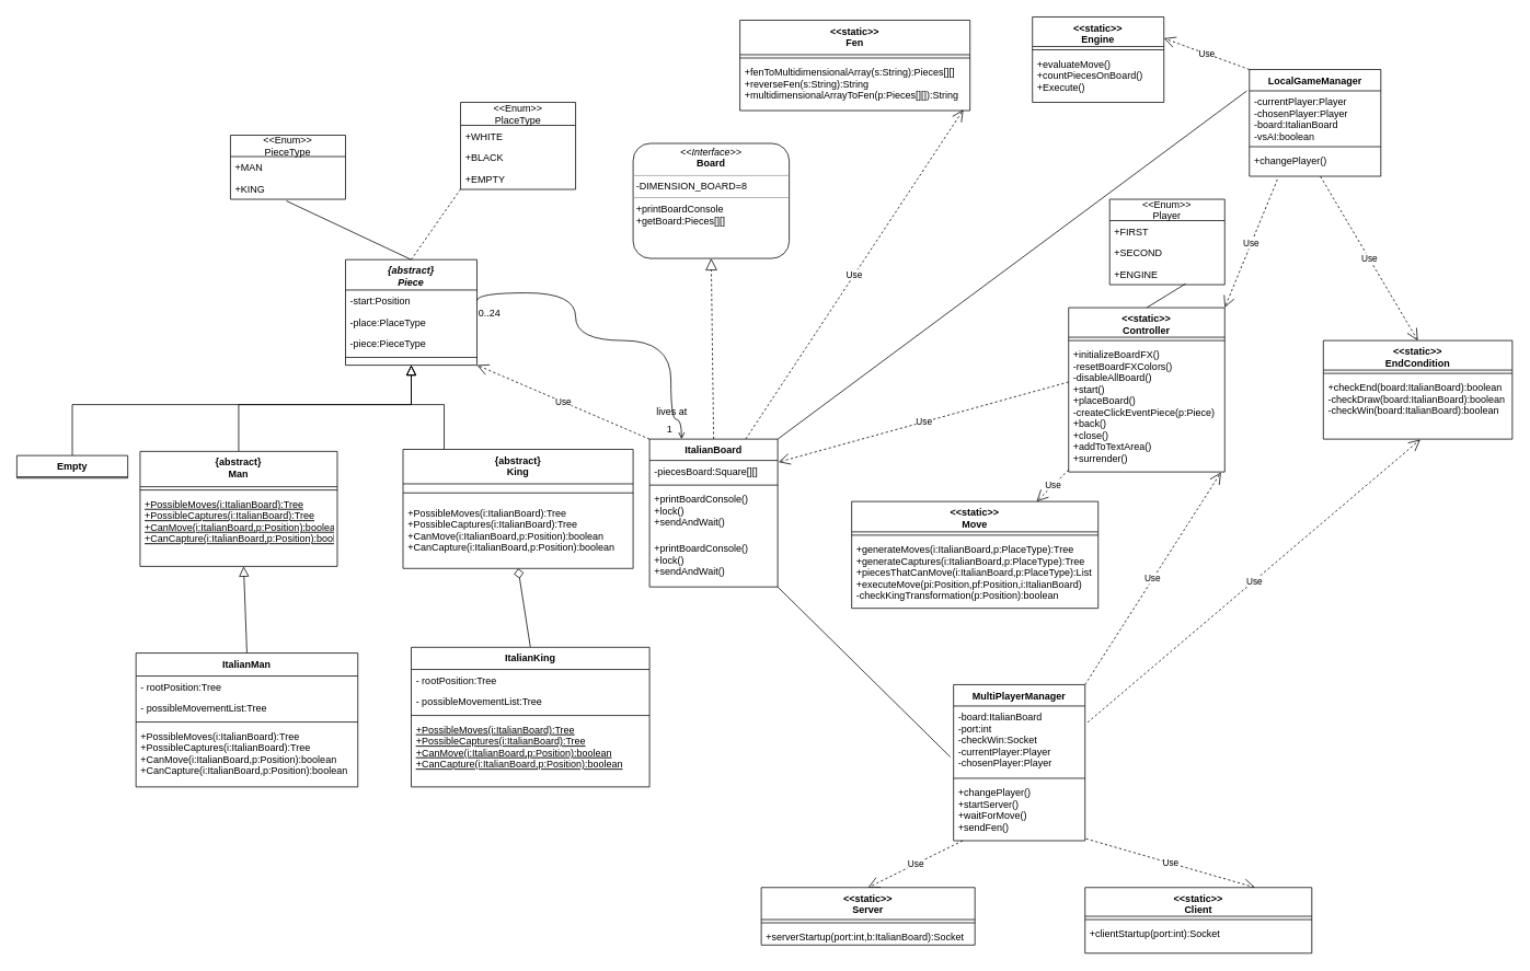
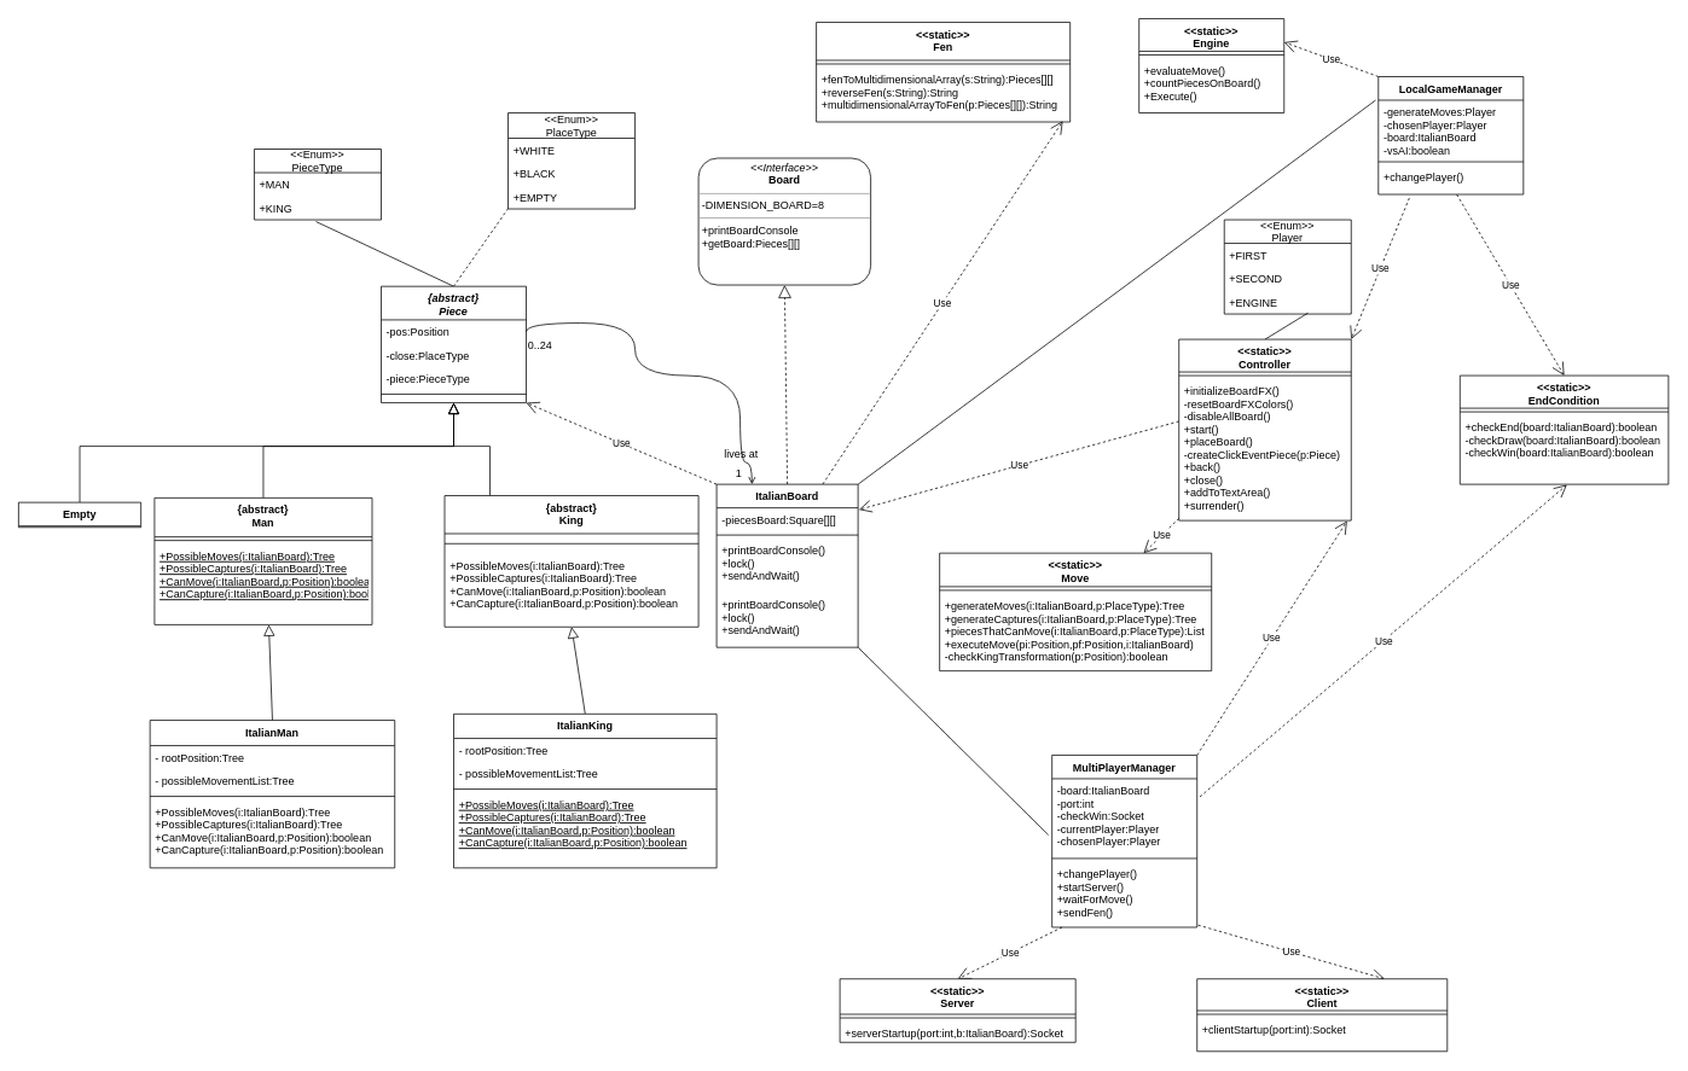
- <mxCell id="68" value="-currentPlayer:Player&#10;-chosenPlayer:Player&#10;-board:ItalianBoard&#10;-vsAI:boolean" style="text;strokeColor=none;fillColor=none;align=left;verticalAlign=top;spacingLeft=4;spacingRight=4;overflow=hidden;rotatable=0;points=[[0,0.5],[1,0.5]];portConstraint=eastwest;" parent="67" vertex="1"><mxGeometry y="26" width="160" height="64" as="geometry" /></mxCell>
+ <mxCell id="68" value="-generateMoves:Player&#10;-chosenPlayer:Player&#10;-board:ItalianBoard&#10;-vsAI:boolean" style="text;strokeColor=none;fillColor=none;align=left;verticalAlign=top;spacingLeft=4;spacingRight=4;overflow=hidden;rotatable=0;points=[[0,0.5],[1,0.5]];portConstraint=eastwest;" parent="67" vertex="1"><mxGeometry y="26" width="160" height="64" as="geometry" /></mxCell>
- <mxCell id="50" value="-start:Position" style="text;align=left;verticalAlign=top;spacingLeft=4;spacingRight=4;overflow=hidden;rotatable=0;points=[[0,0.5],[1,0.5]];portConstraint=eastwest;" parent="49" vertex="1"><mxGeometry y="37" width="160" height="26" as="geometry" /></mxCell>
+ <mxCell id="50" value="-pos:Position" style="text;align=left;verticalAlign=top;spacingLeft=4;spacingRight=4;overflow=hidden;rotatable=0;points=[[0,0.5],[1,0.5]];portConstraint=eastwest;" parent="49" vertex="1"><mxGeometry y="37" width="160" height="26" as="geometry" /></mxCell>
- <mxCell id="51" value="-place:PlaceType" style="text;align=left;verticalAlign=top;spacingLeft=4;spacingRight=4;overflow=hidden;rotatable=0;points=[[0,0.5],[1,0.5]];portConstraint=eastwest;rounded=0;shadow=0;html=0;" parent="49" vertex="1"><mxGeometry y="63" width="160" height="26" as="geometry" /></mxCell>
+ <mxCell id="51" value="-close:PlaceType" style="text;align=left;verticalAlign=top;spacingLeft=4;spacingRight=4;overflow=hidden;rotatable=0;points=[[0,0.5],[1,0.5]];portConstraint=eastwest;rounded=0;shadow=0;html=0;" parent="49" vertex="1"><mxGeometry y="63" width="160" height="26" as="geometry" /></mxCell>
- <mxCell id="8" value="" style="endArrow=diamond;endSize=10;endFill=0;shadow=0;strokeWidth=1;rounded=0;elbow=vertical;entryX=0.5;entryY=1;entryDx=0;entryDy=0;exitX=0.5;exitY=0;exitDx=0;exitDy=0;" parent="1" source="81" target="46" edge="1"><mxGeometry width="160" relative="1" as="geometry"><mxPoint x="843.92" y="756.01" as="sourcePoint" /><mxPoint x="710" y="665.998" as="targetPoint" /></mxGeometry></mxCell>
+ <mxCell id="8" value="" style="endArrow=block;endSize=10;endFill=0;shadow=0;strokeWidth=1;rounded=0;elbow=vertical;entryX=0.5;entryY=1;entryDx=0;entryDy=0;exitX=0.5;exitY=0;exitDx=0;exitDy=0;" parent="1" source="81" target="46" edge="1"><mxGeometry width="160" relative="1" as="geometry"><mxPoint x="843.92" y="756.01" as="sourcePoint" /><mxPoint x="710" y="665.998" as="targetPoint" /></mxGeometry></mxCell>
